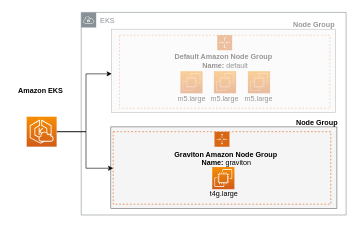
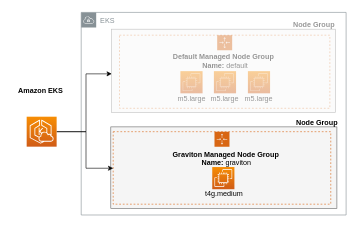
- <mxCell id="6" value="Default Amazon Node Group" style="text;html=1;align=center;verticalAlign=middle;resizable=0;points=[];autosize=1;strokeColor=none;fillColor=none;fontStyle=1;opacity=40;textOpacity=40;" parent="1" vertex="1"><mxGeometry x="278.63" y="81" width="187" height="26" as="geometry" /></mxCell>
+ <mxCell id="6" value="Default Managed Node Group" style="text;html=1;align=center;verticalAlign=middle;resizable=0;points=[];autosize=1;strokeColor=none;fillColor=none;fontStyle=1;opacity=40;textOpacity=40;" parent="1" vertex="1"><mxGeometry x="278.63" y="81" width="187" height="26" as="geometry" /></mxCell>
- <mxCell id="14" value="Graviton Amazon Node Group" style="text;html=1;align=center;verticalAlign=middle;resizable=0;points=[];autosize=1;strokeColor=none;fillColor=none;fontStyle=1" parent="1" vertex="1"><mxGeometry x="278.63" y="244" width="195" height="26" as="geometry" /></mxCell>
+ <mxCell id="14" value="Graviton Managed Node Group" style="text;html=1;align=center;verticalAlign=middle;resizable=0;points=[];autosize=1;strokeColor=none;fillColor=none;fontStyle=1" parent="1" vertex="1"><mxGeometry x="278.63" y="244" width="195" height="26" as="geometry" /></mxCell>
- <mxCell id="16" value="t4g.large" style="text;html=1;align=center;verticalAlign=middle;resizable=0;points=[];autosize=1;strokeColor=none;fillColor=none;" parent="1" vertex="1"><mxGeometry x="332.5" y="310" width="81" height="26" as="geometry" /></mxCell>
+ <mxCell id="16" value="t4g.medium" style="text;html=1;align=center;verticalAlign=middle;resizable=0;points=[];autosize=1;strokeColor=none;fillColor=none;" parent="1" vertex="1"><mxGeometry x="332.5" y="310" width="81" height="26" as="geometry" /></mxCell>
